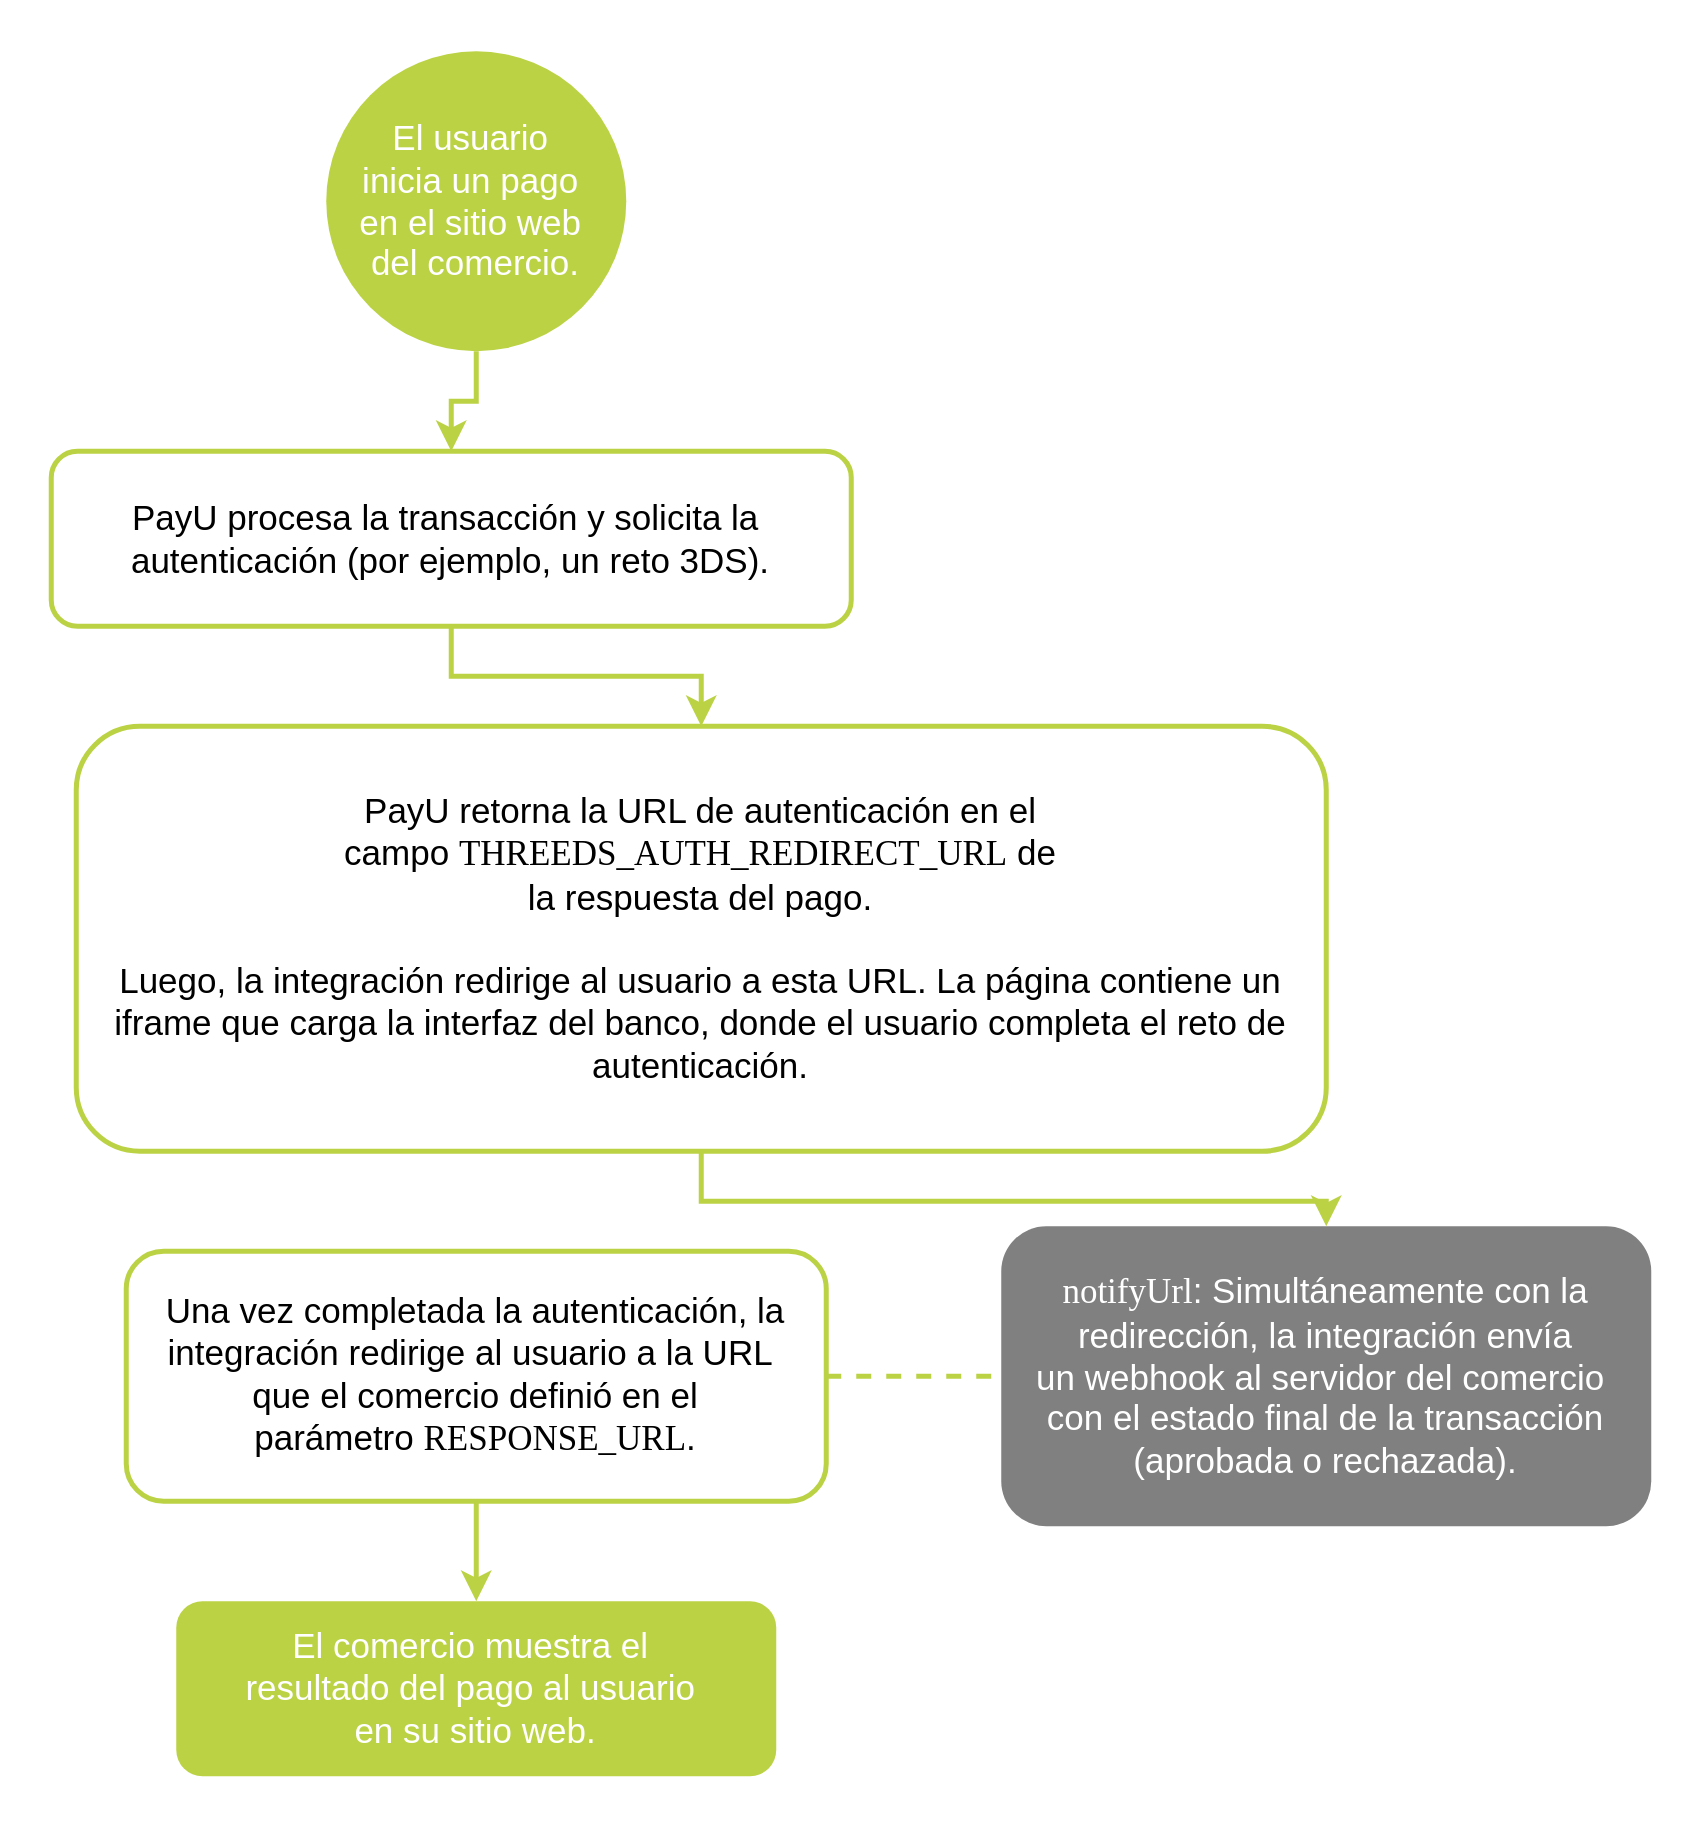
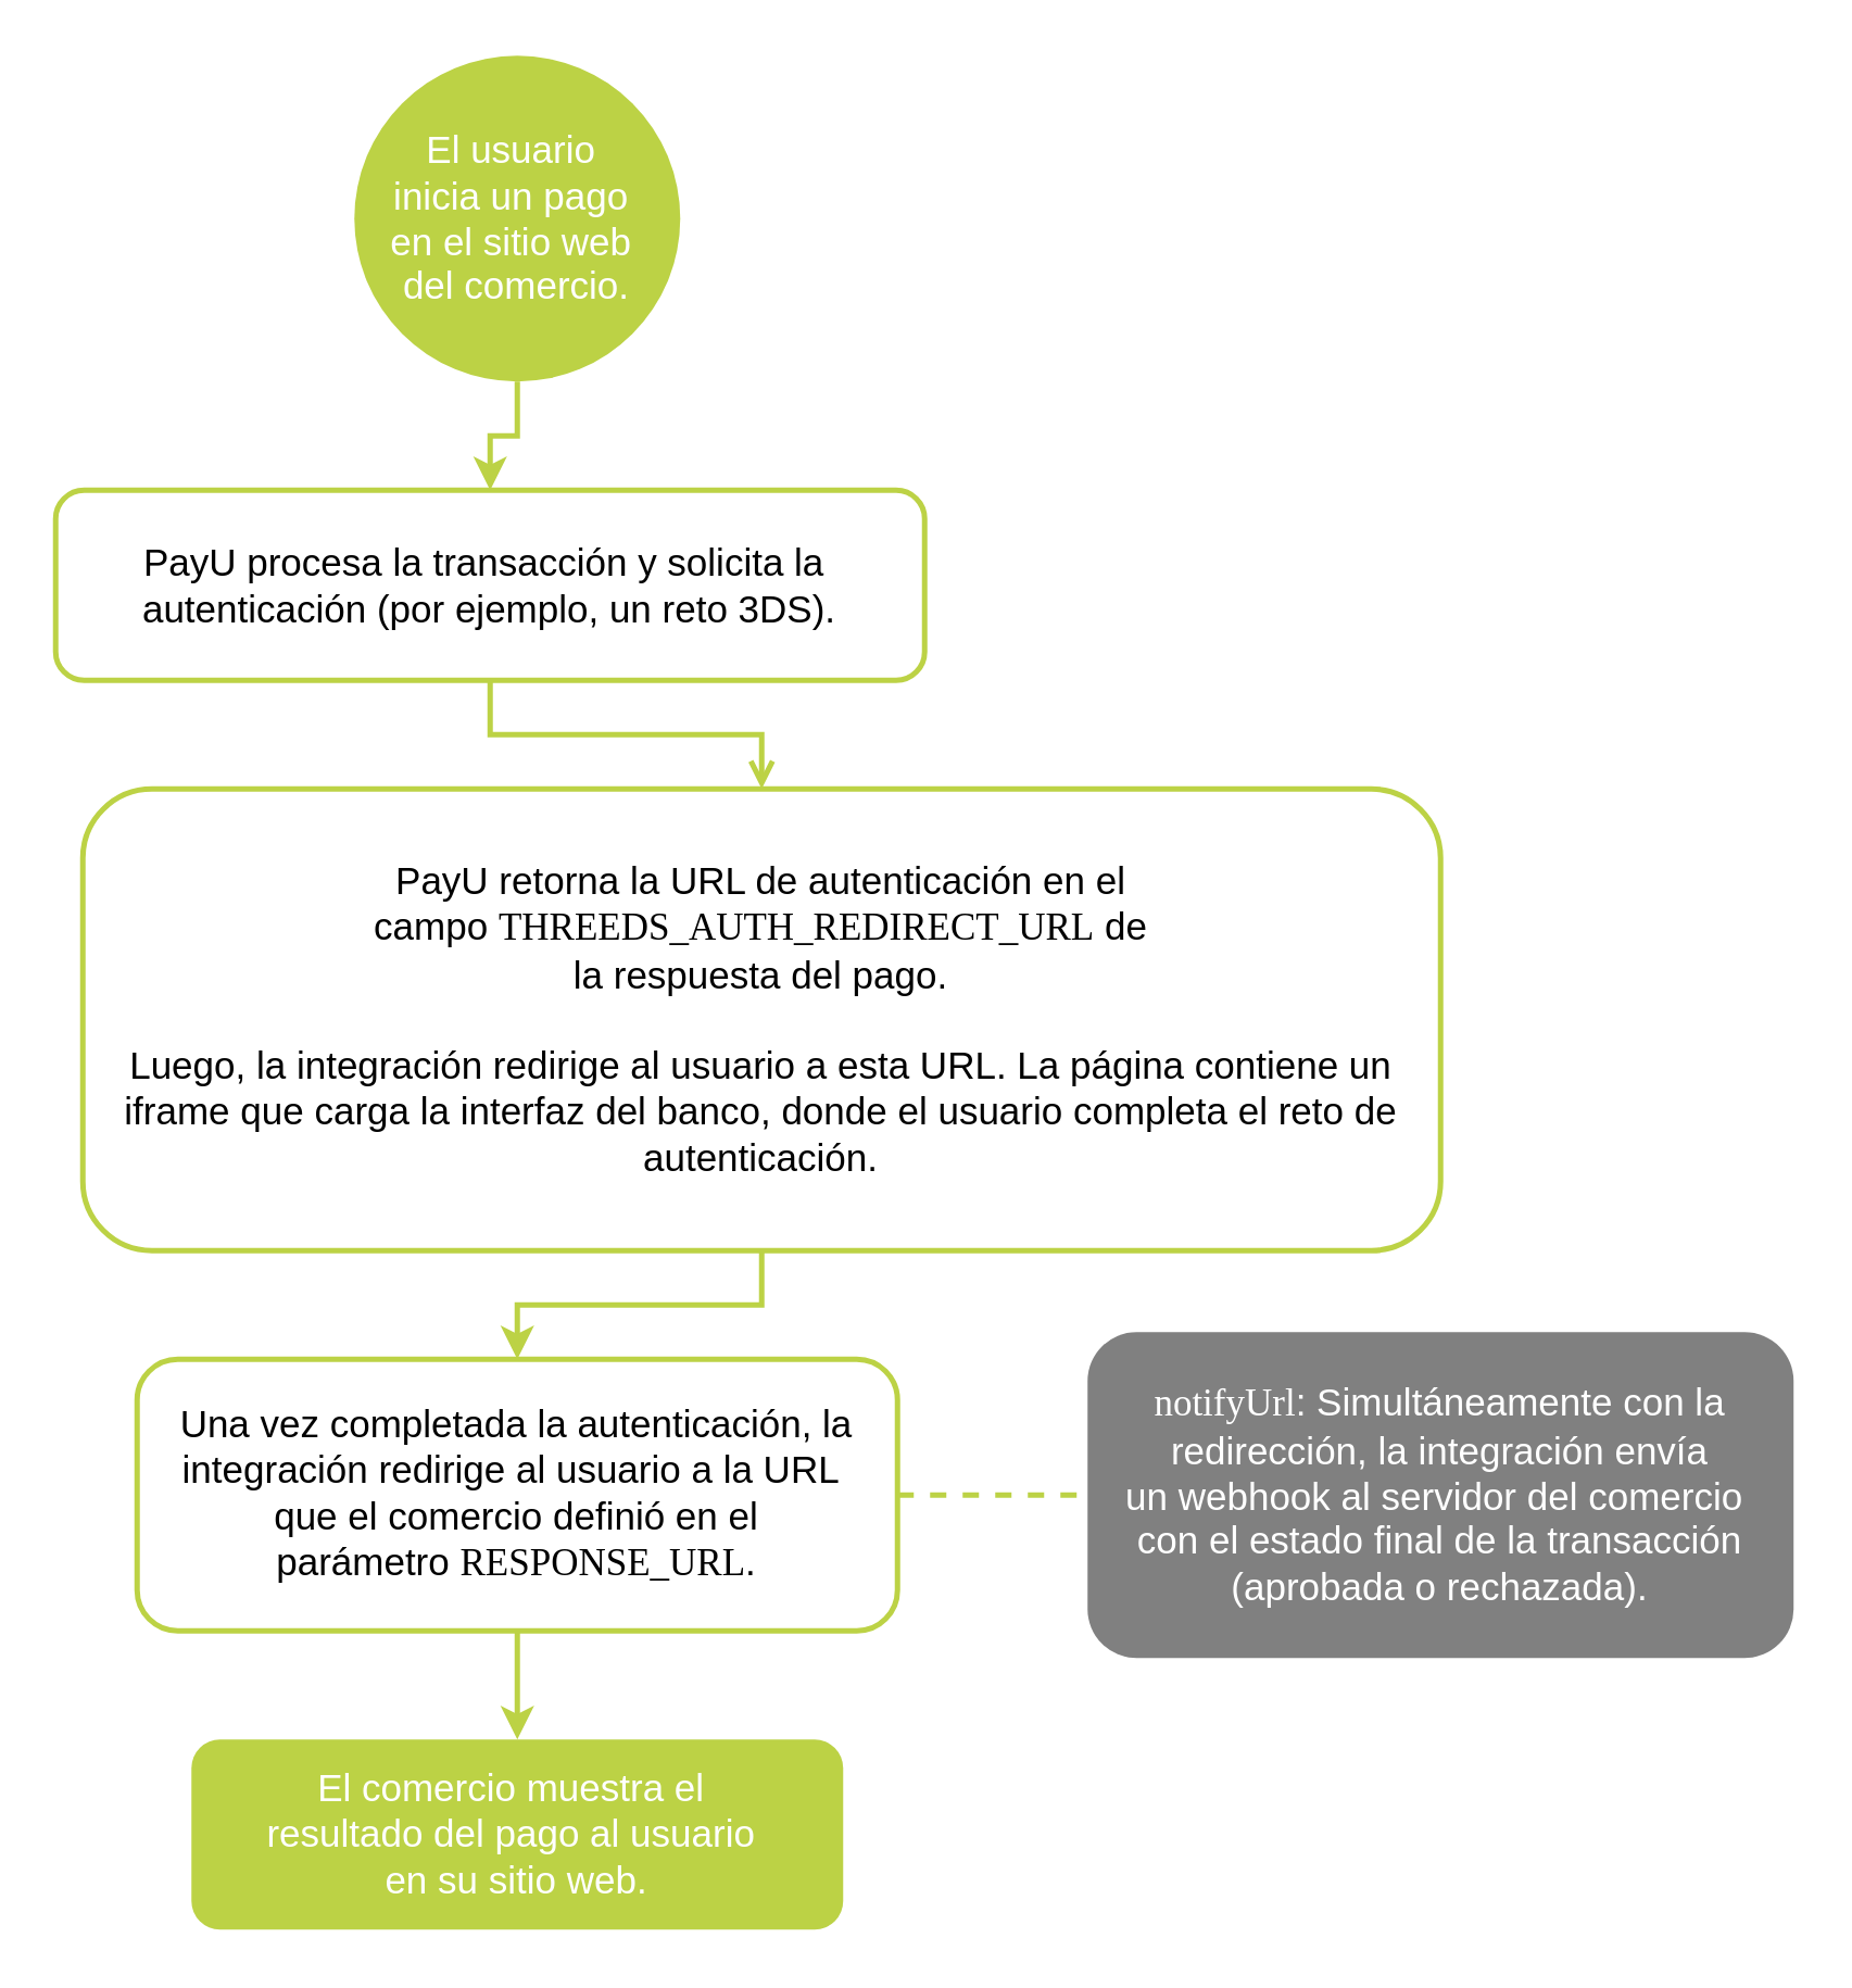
- <mxCell id="4" style="edgeStyle=orthogonalEdgeStyle;rounded=0;orthogonalLoop=1;jettySize=auto;html=1;exitX=0.5;exitY=1;exitDx=0;exitDy=0;strokeWidth=2;strokeColor=#BCD245;" parent="1" source="5" target="7" edge="1"><mxGeometry relative="1" as="geometry" /></mxCell>
+ <mxCell id="4" style="edgeStyle=orthogonalEdgeStyle;rounded=0;orthogonalLoop=1;jettySize=auto;html=1;exitX=0.5;exitY=1;exitDx=0;exitDy=0;strokeWidth=2;strokeColor=#BCD245;endArrow=open;" parent="1" source="5" target="7" edge="1"><mxGeometry relative="1" as="geometry" /></mxCell>
- <mxCell id="6" style="edgeStyle=orthogonalEdgeStyle;rounded=0;orthogonalLoop=1;jettySize=auto;html=1;strokeWidth=2;strokeColor=#BCD245;" parent="1" source="7" target="12" edge="1"><mxGeometry relative="1" as="geometry" /></mxCell>
+ <mxCell id="6" style="edgeStyle=orthogonalEdgeStyle;rounded=0;orthogonalLoop=1;jettySize=auto;html=1;entryX=0.5;entryY=0;entryDx=0;entryDy=0;strokeWidth=2;strokeColor=#BCD245;" parent="1" source="7" target="10" edge="1"><mxGeometry relative="1" as="geometry" /></mxCell>
